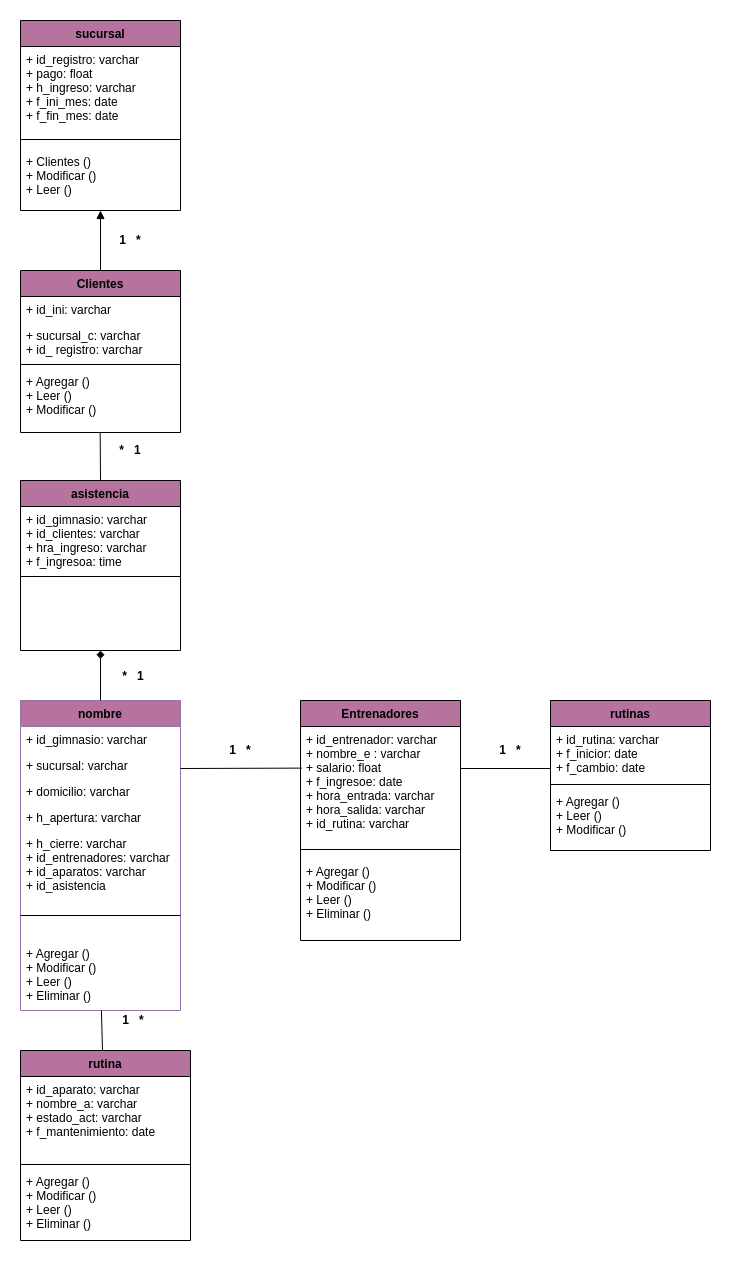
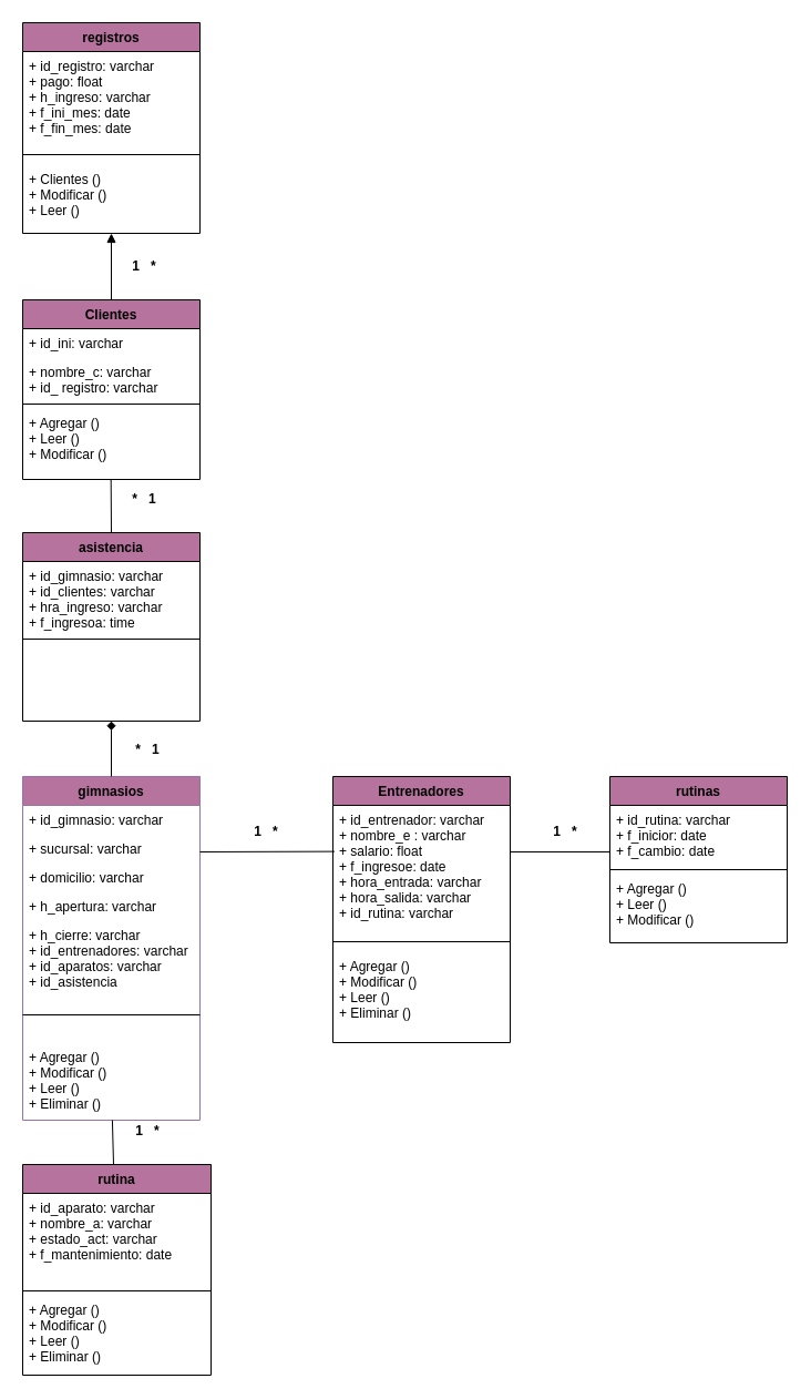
- <mxCell id="14" value="sucursal" style="swimlane;fontStyle=1;align=center;verticalAlign=top;childLayout=stackLayout;horizontal=1;startSize=26;horizontalStack=0;resizeParent=1;resizeLast=0;collapsible=1;marginBottom=0;rounded=0;shadow=0;strokeWidth=1;fillColor=#B5739D;" parent="1" vertex="1"><mxGeometry x="20" y="20" width="160" height="190" as="geometry"><mxRectangle x="340" y="380" width="170" height="26" as="alternateBounds" /></mxGeometry></mxCell>
+ <mxCell id="14" value="registros" style="swimlane;fontStyle=1;align=center;verticalAlign=top;childLayout=stackLayout;horizontal=1;startSize=26;horizontalStack=0;resizeParent=1;resizeLast=0;collapsible=1;marginBottom=0;rounded=0;shadow=0;strokeWidth=1;fillColor=#B5739D;" parent="1" vertex="1"><mxGeometry x="20" y="20" width="160" height="190" as="geometry"><mxRectangle x="340" y="380" width="170" height="26" as="alternateBounds" /></mxGeometry></mxCell>
- <mxCell id="20" value="+ sucursal_c: varchar&#10;+ id_ registro: varchar" style="text;align=left;verticalAlign=top;spacingLeft=4;spacingRight=4;overflow=hidden;rotatable=0;points=[[0,0.5],[1,0.5]];portConstraint=eastwest;" parent="18" vertex="1"><mxGeometry y="52" width="160" height="38" as="geometry" /></mxCell>
+ <mxCell id="20" value="+ nombre_c: varchar&#10;+ id_ registro: varchar" style="text;align=left;verticalAlign=top;spacingLeft=4;spacingRight=4;overflow=hidden;rotatable=0;points=[[0,0.5],[1,0.5]];portConstraint=eastwest;" parent="18" vertex="1"><mxGeometry y="52" width="160" height="38" as="geometry" /></mxCell>
- <mxCell id="2" value="nombre" style="swimlane;fontStyle=1;align=center;verticalAlign=top;childLayout=stackLayout;horizontal=1;startSize=26;horizontalStack=0;resizeParent=1;resizeLast=0;collapsible=1;marginBottom=0;rounded=0;shadow=0;strokeWidth=1;strokeColor=#9673a6;fillColor=#B5739D;" parent="1" vertex="1"><mxGeometry x="20" y="700" width="160" height="310" as="geometry"><mxRectangle x="230" y="140" width="160" height="26" as="alternateBounds" /></mxGeometry></mxCell>
+ <mxCell id="2" value="gimnasios" style="swimlane;fontStyle=1;align=center;verticalAlign=top;childLayout=stackLayout;horizontal=1;startSize=26;horizontalStack=0;resizeParent=1;resizeLast=0;collapsible=1;marginBottom=0;rounded=0;shadow=0;strokeWidth=1;strokeColor=#9673a6;fillColor=#B5739D;" parent="1" vertex="1"><mxGeometry x="20" y="700" width="160" height="310" as="geometry"><mxRectangle x="230" y="140" width="160" height="26" as="alternateBounds" /></mxGeometry></mxCell>
